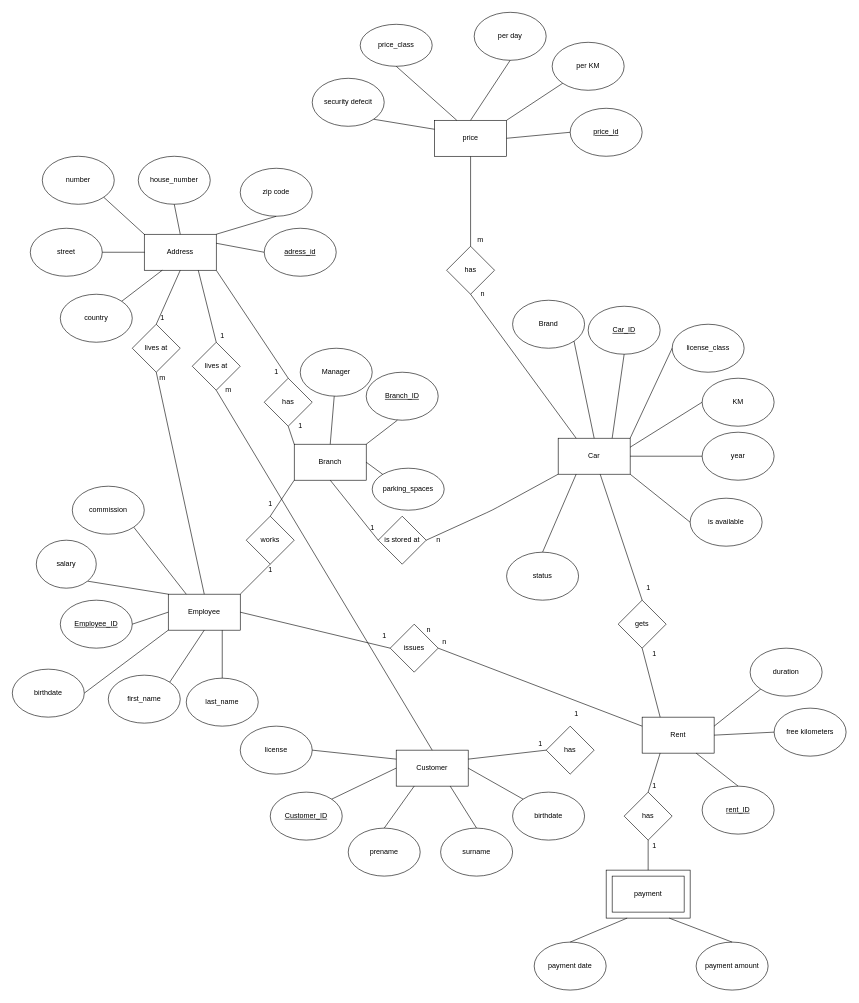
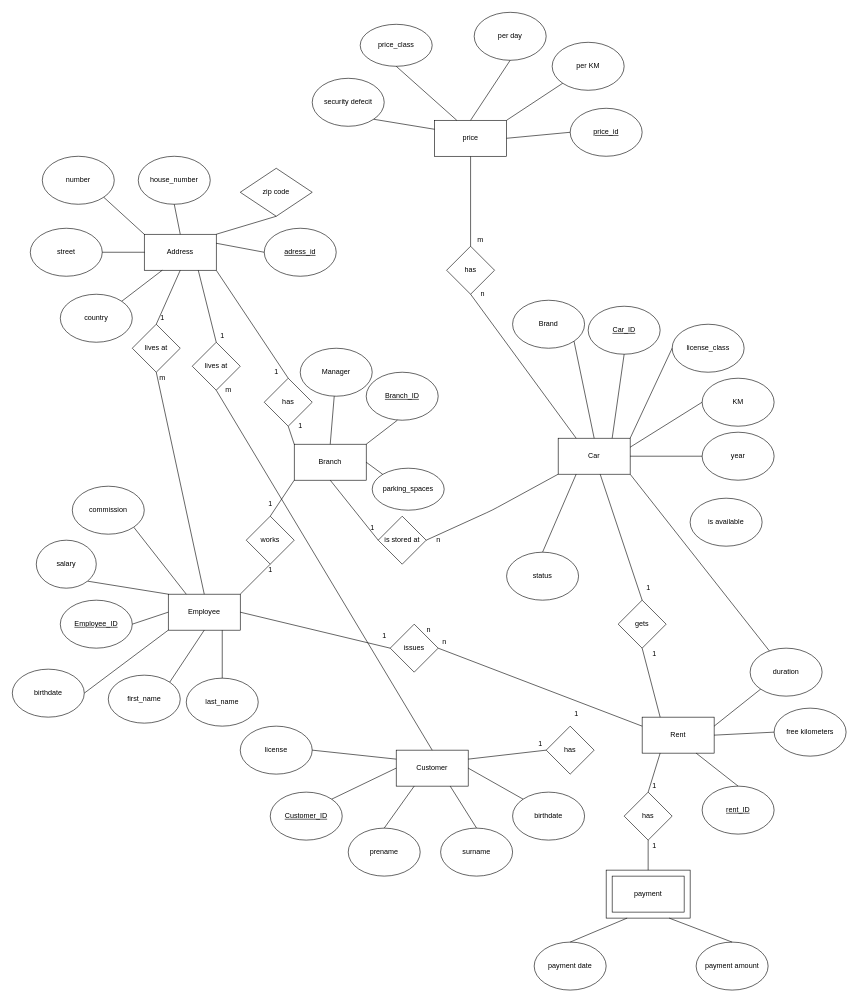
- <mxCell id="25" value="zip code" style="ellipse;whiteSpace=wrap;html=1;" parent="1" vertex="1"><mxGeometry x="400" y="280" width="120" height="80" as="geometry" /></mxCell>
+ <mxCell id="25" value="zip code" style="rhombus;whiteSpace=wrap;html=1;" parent="1" vertex="1"><mxGeometry x="400" y="280" width="120" height="80" as="geometry" /></mxCell>
- <mxCell id="14" value="" style="endArrow=none;html=1;entryX=0;entryY=0.5;entryDx=0;entryDy=0;exitX=1;exitY=1;exitDx=0;exitDy=0;" parent="1" source="3" target="9" edge="1"><mxGeometry width="50" height="50" relative="1" as="geometry"><mxPoint x="1000" y="850" as="sourcePoint" /><mxPoint x="1050" y="800" as="targetPoint" /></mxGeometry></mxCell>
+ <mxCell id="14" value="" style="endArrow=none;html=1;exitX=1;exitY=1;exitDx=0;exitDy=0;" parent="1" source="3" target="64" edge="1"><mxGeometry width="50" height="50" relative="1" as="geometry"><mxPoint x="1000" y="850" as="sourcePoint" /><mxPoint x="1050" y="800" as="targetPoint" /></mxGeometry></mxCell>
